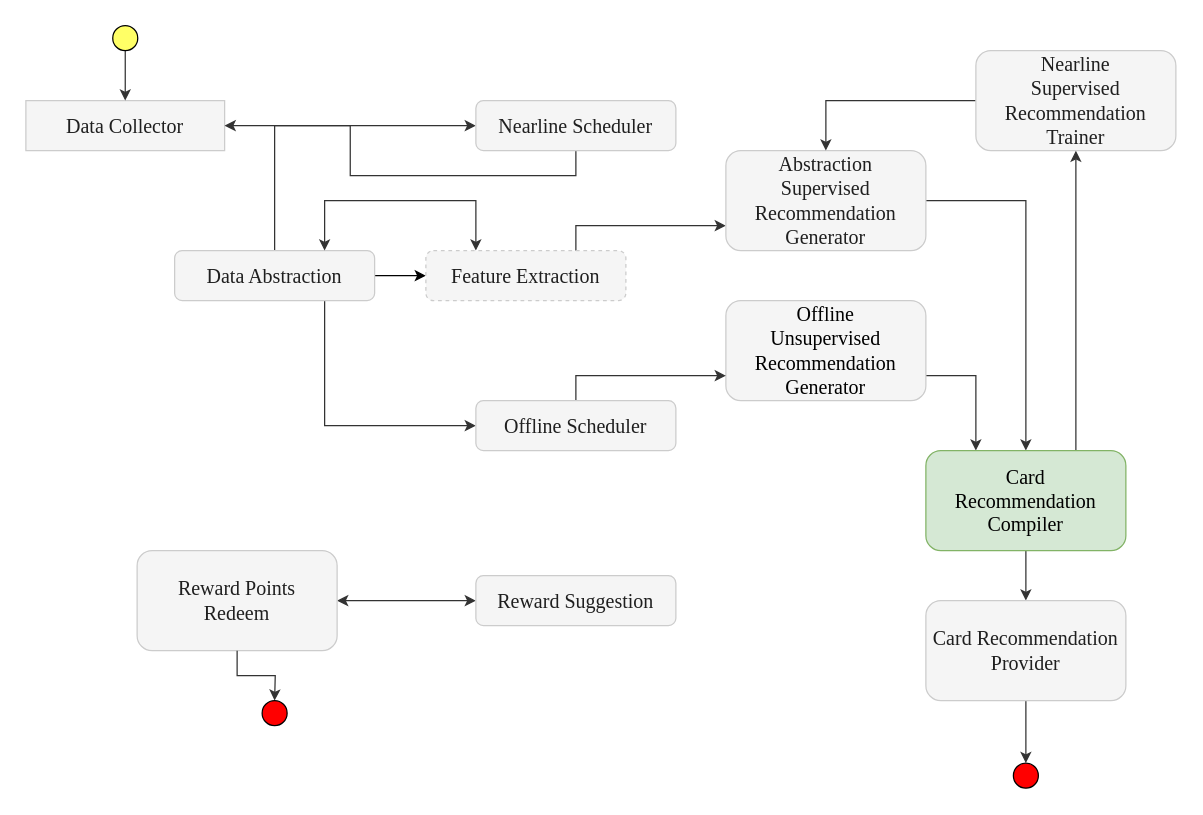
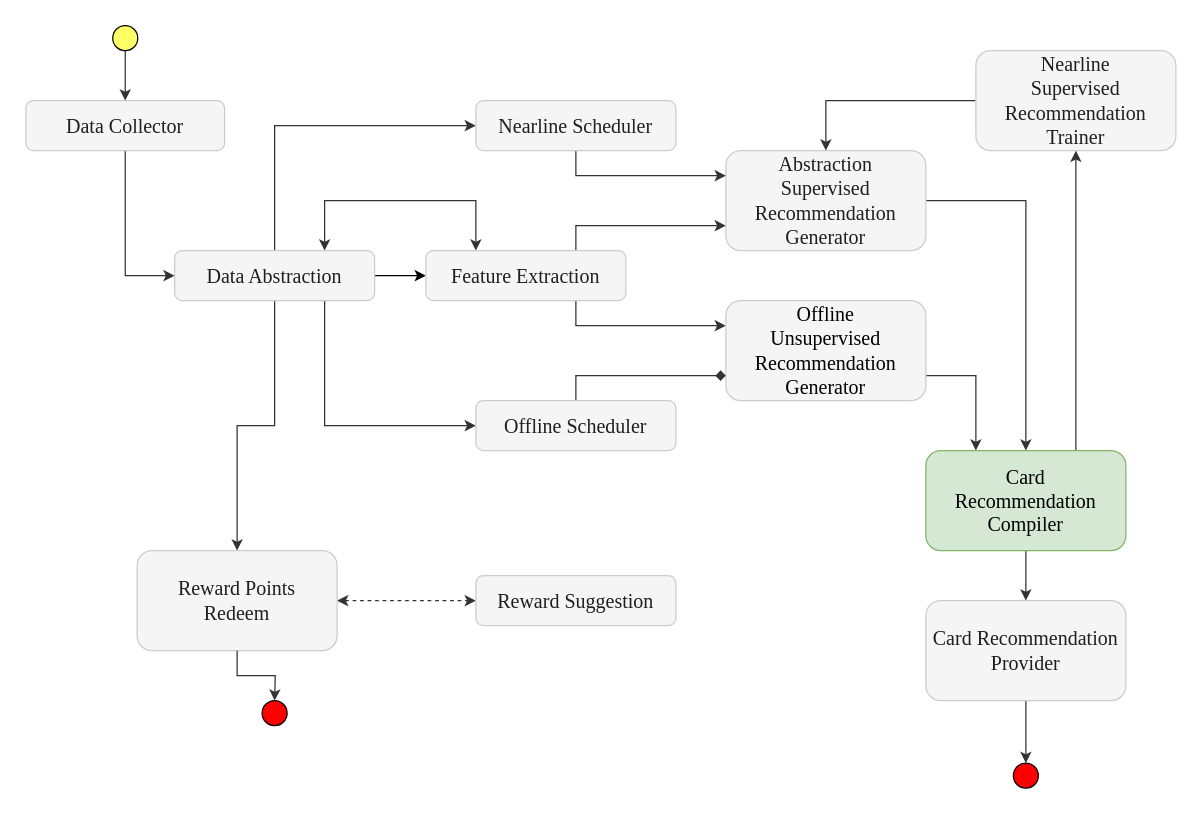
- <mxCell id="3" value="&lt;font style=&quot;font-size: 16px&quot;&gt;Data Collector&lt;br&gt;&lt;/font&gt;" style="whiteSpace=wrap;html=1;strokeWidth=1;fontFamily=Ubuntu;fontSource=https%3A%2F%2Ffonts.googleapis.com%2Fcss%3Ffamily%3DUbuntu;fontSize=13;fillColor=#F5F5F5;fontColor=#1F1F1F;labelBorderColor=none;strokeColor=#CCCCCC;rounded=0;" vertex="1" parent="1"><mxGeometry x="20" y="80" width="159" height="40" as="geometry" /></mxCell>
+ <mxCell id="3" value="&lt;font style=&quot;font-size: 16px&quot;&gt;Data Collector&lt;br&gt;&lt;/font&gt;" style="rounded=1;whiteSpace=wrap;html=1;strokeWidth=1;fontFamily=Ubuntu;fontSource=https%3A%2F%2Ffonts.googleapis.com%2Fcss%3Ffamily%3DUbuntu;fontSize=13;fillColor=#F5F5F5;fontColor=#1F1F1F;labelBorderColor=none;strokeColor=#CCCCCC;" vertex="1" parent="1"><mxGeometry x="20" y="80" width="159" height="40" as="geometry" /></mxCell>
- <mxCell id="24" style="edgeStyle=orthogonalEdgeStyle;rounded=0;orthogonalLoop=1;jettySize=auto;html=1;exitX=0.5;exitY=1;exitDx=0;exitDy=0;fontFamily=Ubuntu;fontSource=https%3A%2F%2Ffonts.googleapis.com%2Fcss%3Ffamily%3DUbuntu;fontSize=13;fontColor=#6E6E6E;strokeColor=#333333;" edge="1" parent="1" source="25" target="3"><mxGeometry relative="1" as="geometry" /></mxCell>
+ <mxCell id="24" style="edgeStyle=orthogonalEdgeStyle;rounded=0;orthogonalLoop=1;jettySize=auto;html=1;exitX=0.5;exitY=1;exitDx=0;exitDy=0;entryX=0;entryY=0.25;entryDx=0;entryDy=0;fontFamily=Ubuntu;fontSource=https%3A%2F%2Ffonts.googleapis.com%2Fcss%3Ffamily%3DUbuntu;fontSize=13;fontColor=#6E6E6E;strokeColor=#333333;" edge="1" parent="1" source="25" target="16"><mxGeometry relative="1" as="geometry" /></mxCell>
+ <mxCell id="2" style="edgeStyle=orthogonalEdgeStyle;rounded=0;orthogonalLoop=1;jettySize=auto;html=1;exitX=0.5;exitY=1;exitDx=0;exitDy=0;entryX=0;entryY=0.5;entryDx=0;entryDy=0;fontFamily=Ubuntu;fontSource=https%3A%2F%2Ffonts.googleapis.com%2Fcss%3Ffamily%3DUbuntu;fontSize=13;fontColor=#6E6E6E;strokeColor=#333333;" edge="1" parent="1" source="3" target="8"><mxGeometry relative="1" as="geometry" /></mxCell>
- <mxCell id="12" value="&lt;font style=&quot;font-size: 16px&quot;&gt;Feature Extraction&lt;br&gt;&lt;/font&gt;" style="rounded=1;whiteSpace=wrap;html=1;strokeWidth=1;fontFamily=Ubuntu;fontSource=https%3A%2F%2Ffonts.googleapis.com%2Fcss%3Ffamily%3DUbuntu;fontSize=13;fillColor=#F5F5F5;fontColor=#1F1F1F;labelBorderColor=none;strokeColor=#CCCCCC;dashed=1;" vertex="1" parent="1"><mxGeometry x="340" y="200" width="160" height="40" as="geometry" /></mxCell>
+ <mxCell id="12" value="&lt;font style=&quot;font-size: 16px&quot;&gt;Feature Extraction&lt;br&gt;&lt;/font&gt;" style="rounded=1;whiteSpace=wrap;html=1;strokeWidth=1;fontFamily=Ubuntu;fontSource=https%3A%2F%2Ffonts.googleapis.com%2Fcss%3Ffamily%3DUbuntu;fontSize=13;fillColor=#F5F5F5;fontColor=#1F1F1F;labelBorderColor=none;strokeColor=#CCCCCC;" vertex="1" parent="1"><mxGeometry x="340" y="200" width="160" height="40" as="geometry" /></mxCell>
+ <mxCell id="10" style="edgeStyle=orthogonalEdgeStyle;rounded=0;orthogonalLoop=1;jettySize=auto;html=1;exitX=0.75;exitY=1;exitDx=0;exitDy=0;entryX=0;entryY=0.25;entryDx=0;entryDy=0;fontFamily=Ubuntu;fontSource=https%3A%2F%2Ffonts.googleapis.com%2Fcss%3Ffamily%3DUbuntu;fontSize=13;fontColor=#6E6E6E;strokeColor=#333333;" edge="1" parent="1" source="12" target="14"><mxGeometry relative="1" as="geometry" /></mxCell>
- <mxCell id="26" style="edgeStyle=orthogonalEdgeStyle;rounded=0;orthogonalLoop=1;jettySize=auto;html=1;exitX=0.5;exitY=0;exitDx=0;exitDy=0;entryX=0;entryY=0.75;entryDx=0;entryDy=0;fontFamily=Ubuntu;fontSource=https%3A%2F%2Ffonts.googleapis.com%2Fcss%3Ffamily%3DUbuntu;fontSize=13;fontColor=#6E6E6E;strokeColor=#333333;" edge="1" parent="1" source="27" target="14"><mxGeometry relative="1" as="geometry" /></mxCell>
+ <mxCell id="26" style="edgeStyle=orthogonalEdgeStyle;rounded=0;orthogonalLoop=1;jettySize=auto;html=1;exitX=0.5;exitY=0;exitDx=0;exitDy=0;entryX=0;entryY=0.75;entryDx=0;entryDy=0;fontFamily=Ubuntu;fontSource=https%3A%2F%2Ffonts.googleapis.com%2Fcss%3Ffamily%3DUbuntu;fontSize=13;fontColor=#6E6E6E;strokeColor=#333333;endArrow=diamond;" edge="1" parent="1" source="27" target="14"><mxGeometry relative="1" as="geometry" /></mxCell>
+ <mxCell id="7" style="edgeStyle=orthogonalEdgeStyle;rounded=0;orthogonalLoop=1;jettySize=auto;html=1;exitX=0.5;exitY=1;exitDx=0;exitDy=0;fontFamily=Ubuntu;fontSource=https%3A%2F%2Ffonts.googleapis.com%2Fcss%3Ffamily%3DUbuntu;fontSize=13;fontColor=#6E6E6E;entryX=0.5;entryY=0;entryDx=0;entryDy=0;strokeColor=#333333;" edge="1" parent="1" source="8" target="29"><mxGeometry relative="1" as="geometry"><Array as="points" /><mxPoint x="179" y="441" as="targetPoint" /></mxGeometry></mxCell>
- <mxCell id="28" style="edgeStyle=orthogonalEdgeStyle;rounded=0;orthogonalLoop=1;jettySize=auto;html=1;exitX=1;exitY=0.5;exitDx=0;exitDy=0;fontFamily=Ubuntu;fontSource=https%3A%2F%2Ffonts.googleapis.com%2Fcss%3Ffamily%3DUbuntu;fontSize=13;fontColor=#6E6E6E;startArrow=classic;startFill=1;strokeColor=#333333;" edge="1" parent="1" source="29" target="30"><mxGeometry relative="1" as="geometry" /></mxCell>
+ <mxCell id="28" style="edgeStyle=orthogonalEdgeStyle;rounded=0;orthogonalLoop=1;jettySize=auto;html=1;exitX=1;exitY=0.5;exitDx=0;exitDy=0;fontFamily=Ubuntu;fontSource=https%3A%2F%2Ffonts.googleapis.com%2Fcss%3Ffamily%3DUbuntu;fontSize=13;fontColor=#6E6E6E;startArrow=classic;startFill=1;strokeColor=#333333;dashed=1;" edge="1" parent="1" source="29" target="30"><mxGeometry relative="1" as="geometry" /></mxCell>
